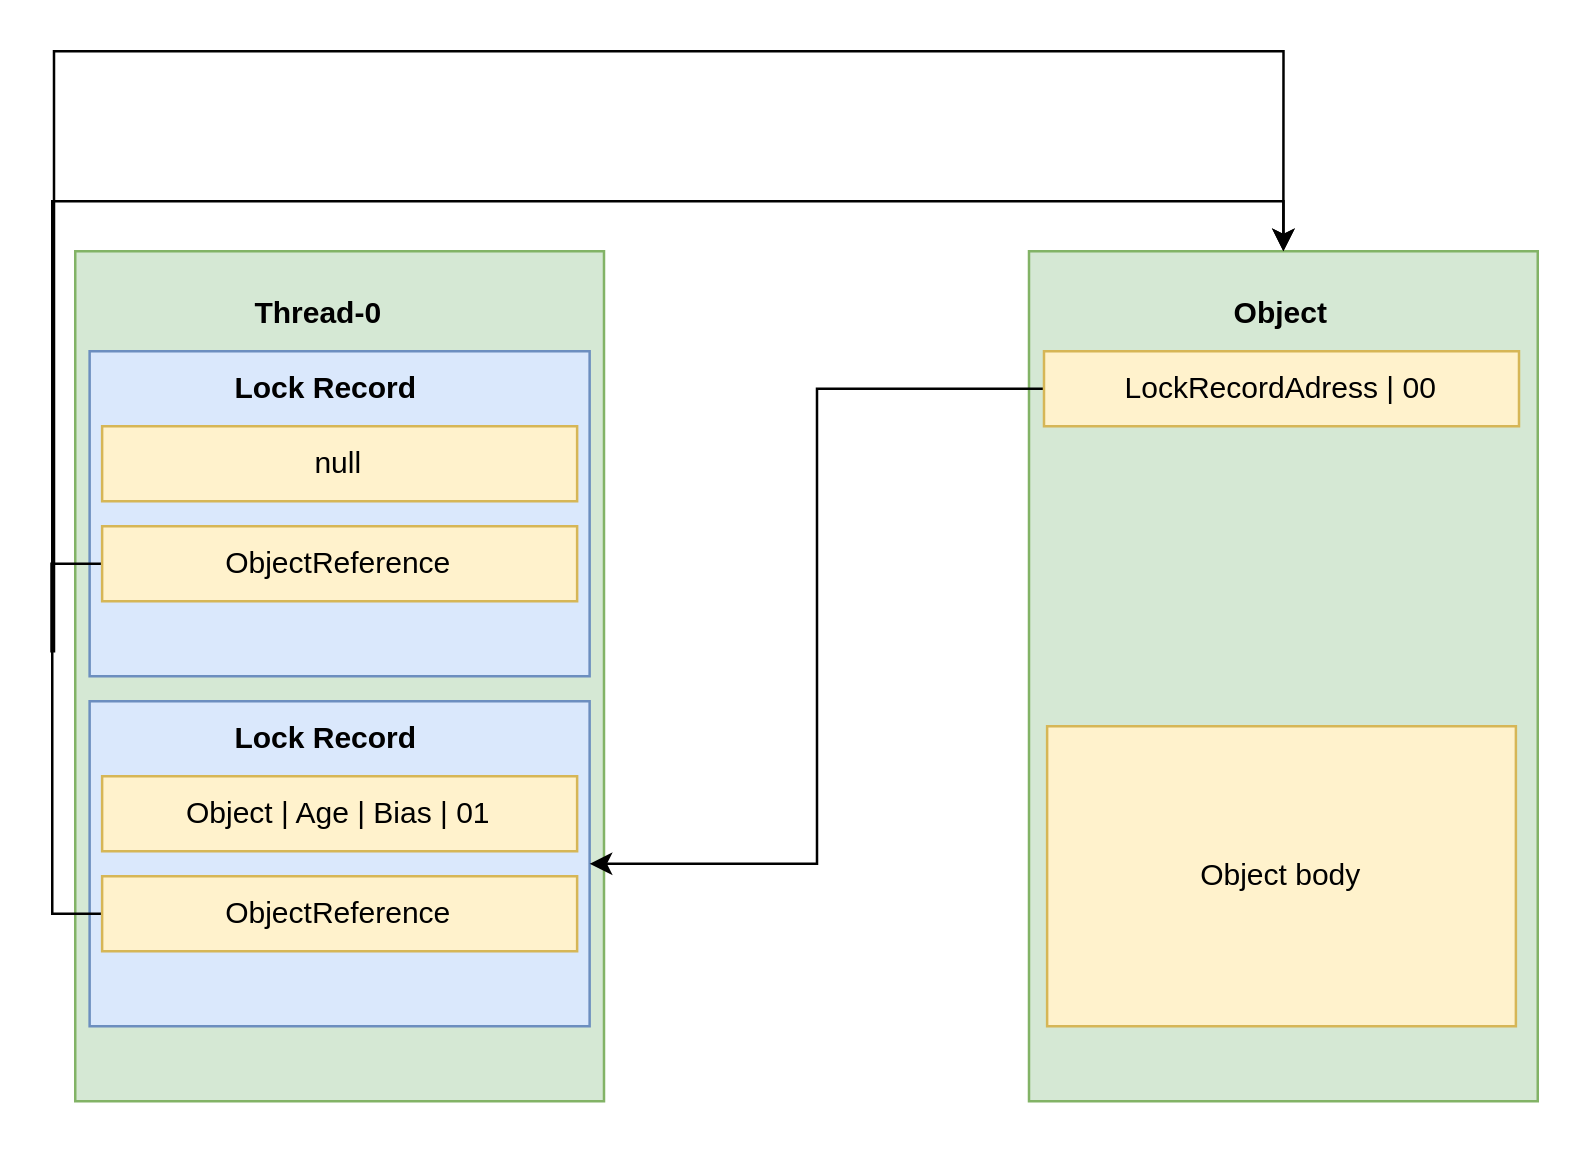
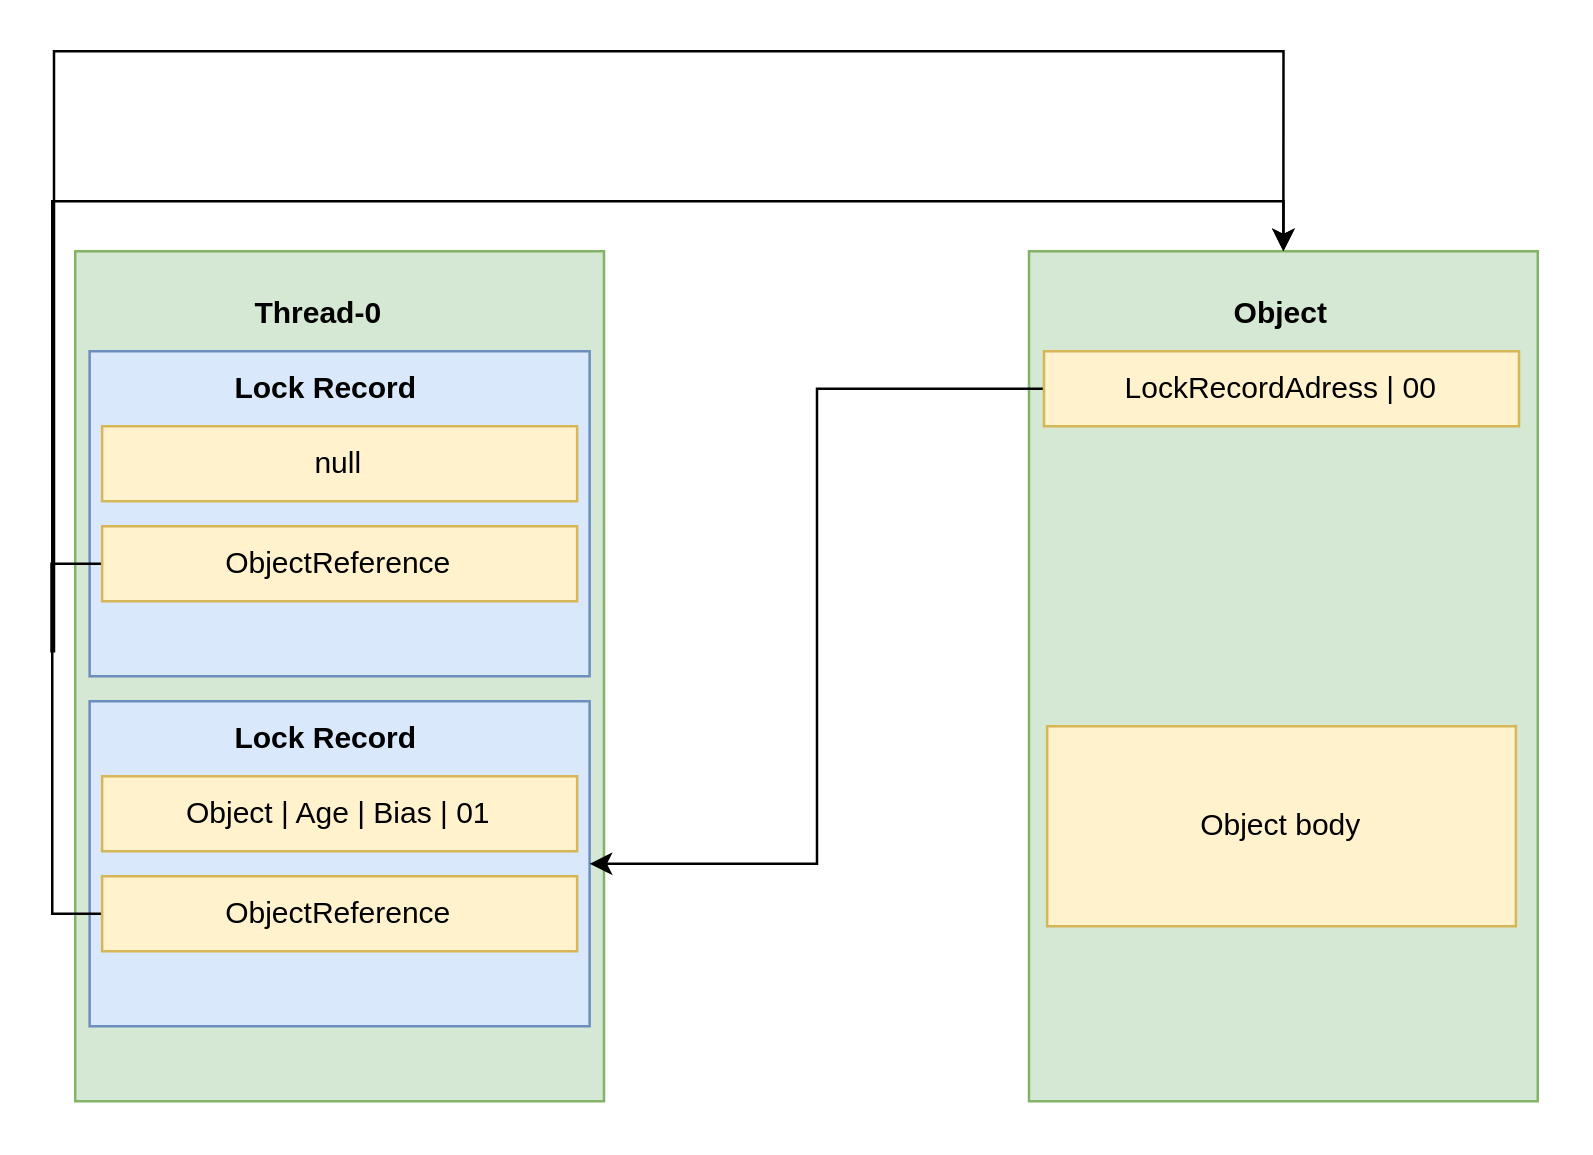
- <mxCell id="4" value="Object body" style="rounded=0;whiteSpace=wrap;html=1;fillColor=#fff2cc;strokeColor=#d6b656;" vertex="1" parent="1"><mxGeometry x="418.25" y="290" width="187.5" height="120" as="geometry" /></mxCell>
+ <mxCell id="4" value="Object body" style="rounded=0;whiteSpace=wrap;html=1;fillColor=#fff2cc;strokeColor=#d6b656;" vertex="1" parent="1"><mxGeometry x="418.25" y="290" width="187.5" height="80" as="geometry" /></mxCell>
